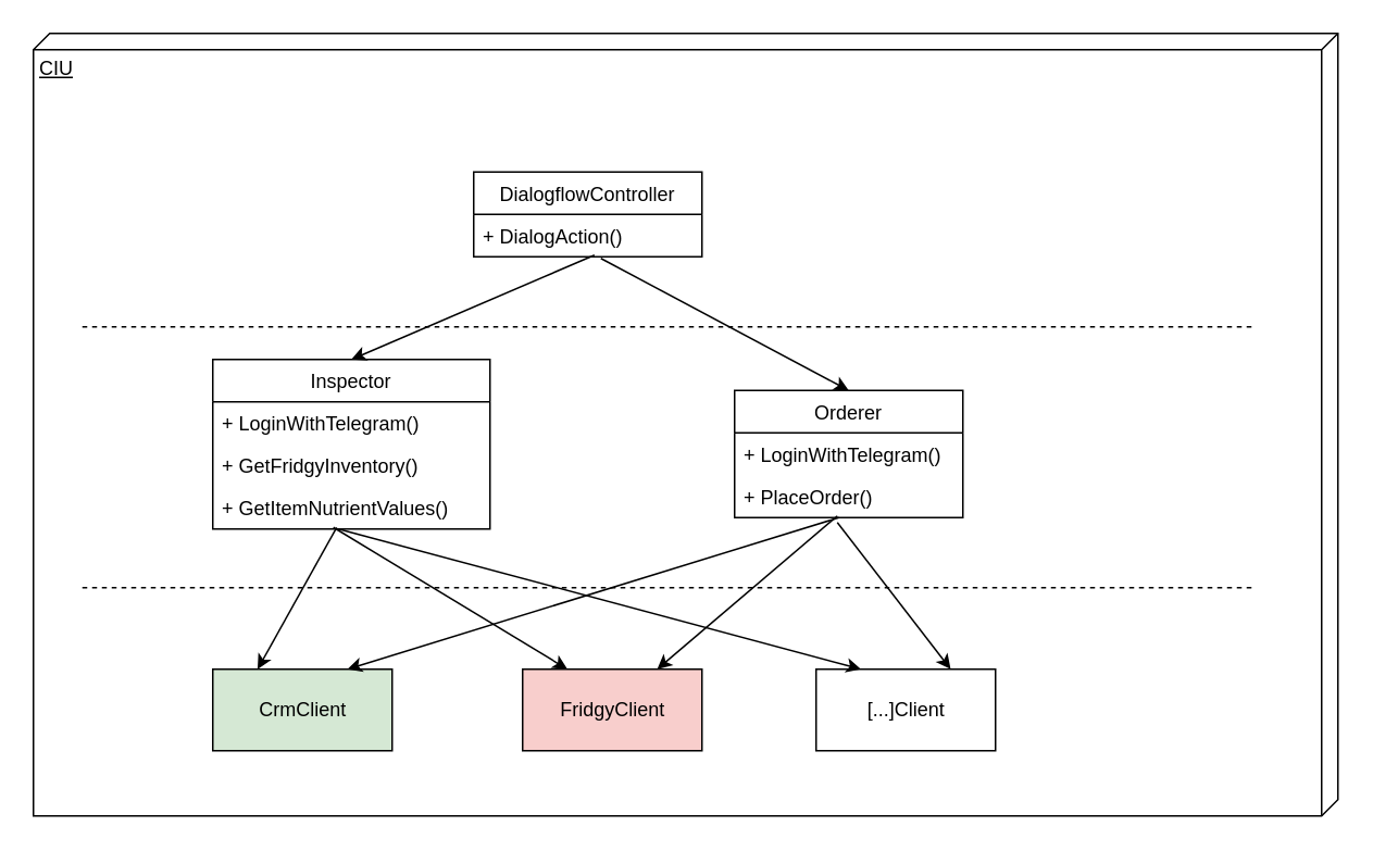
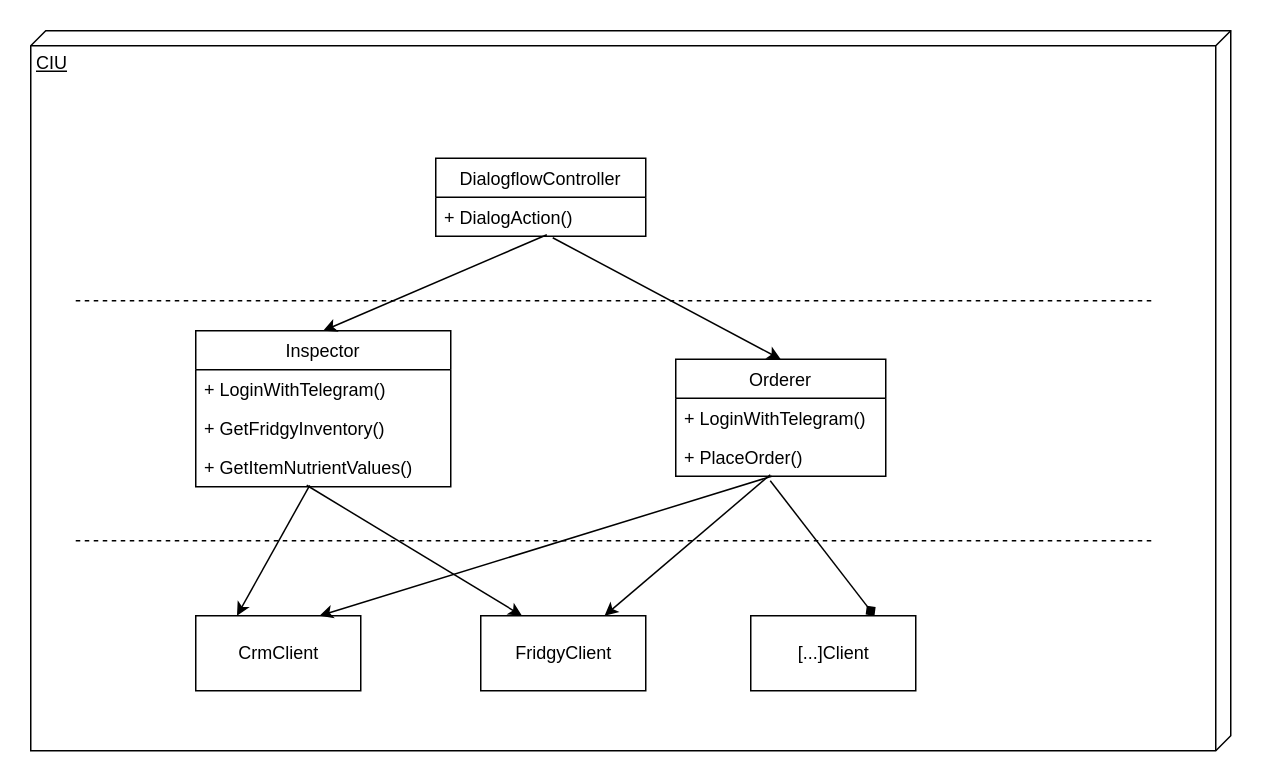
- <mxCell id="14" value="" style="endArrow=classic;html=1;exitX=0.453;exitY=1;exitDx=0;exitDy=0;entryX=0.25;entryY=0;entryDx=0;entryDy=0;exitPerimeter=0;" parent="1" source="21" target="13" edge="1"><mxGeometry width="50" height="50" relative="1" as="geometry"><mxPoint x="275" y="290" as="sourcePoint" /><mxPoint x="250" y="640" as="targetPoint" /></mxGeometry></mxCell>
- <mxCell id="15" value="" style="endArrow=classic;html=1;exitX=0.45;exitY=1.115;exitDx=0;exitDy=0;entryX=0.75;entryY=0;entryDx=0;entryDy=0;exitPerimeter=0;" parent="1" source="24" target="13" edge="1"><mxGeometry width="50" height="50" relative="1" as="geometry"><mxPoint x="465" y="290" as="sourcePoint" /><mxPoint x="260" y="650" as="targetPoint" /></mxGeometry></mxCell>
+ <mxCell id="15" value="" style="endArrow=diamond;html=1;exitX=0.45;exitY=1.115;exitDx=0;exitDy=0;entryX=0.75;entryY=0;entryDx=0;entryDy=0;exitPerimeter=0;" parent="1" source="24" target="13" edge="1"><mxGeometry width="50" height="50" relative="1" as="geometry"><mxPoint x="465" y="290" as="sourcePoint" /><mxPoint x="260" y="650" as="targetPoint" /></mxGeometry></mxCell>
- <mxCell id="4" value="CrmClient" style="html=1;fillColor=#d5e8d4;" parent="1" vertex="1"><mxGeometry x="130" y="410" width="110" height="50" as="geometry" /></mxCell>
+ <mxCell id="4" value="CrmClient" style="html=1;" parent="1" vertex="1"><mxGeometry x="130" y="410" width="110" height="50" as="geometry" /></mxCell>
- <mxCell id="3" value="FridgyClient" style="html=1;fillColor=#f8cecc;" parent="1" vertex="1"><mxGeometry x="320" y="410" width="110" height="50" as="geometry" /></mxCell>
+ <mxCell id="3" value="FridgyClient" style="html=1;" parent="1" vertex="1"><mxGeometry x="320" y="410" width="110" height="50" as="geometry" /></mxCell>
